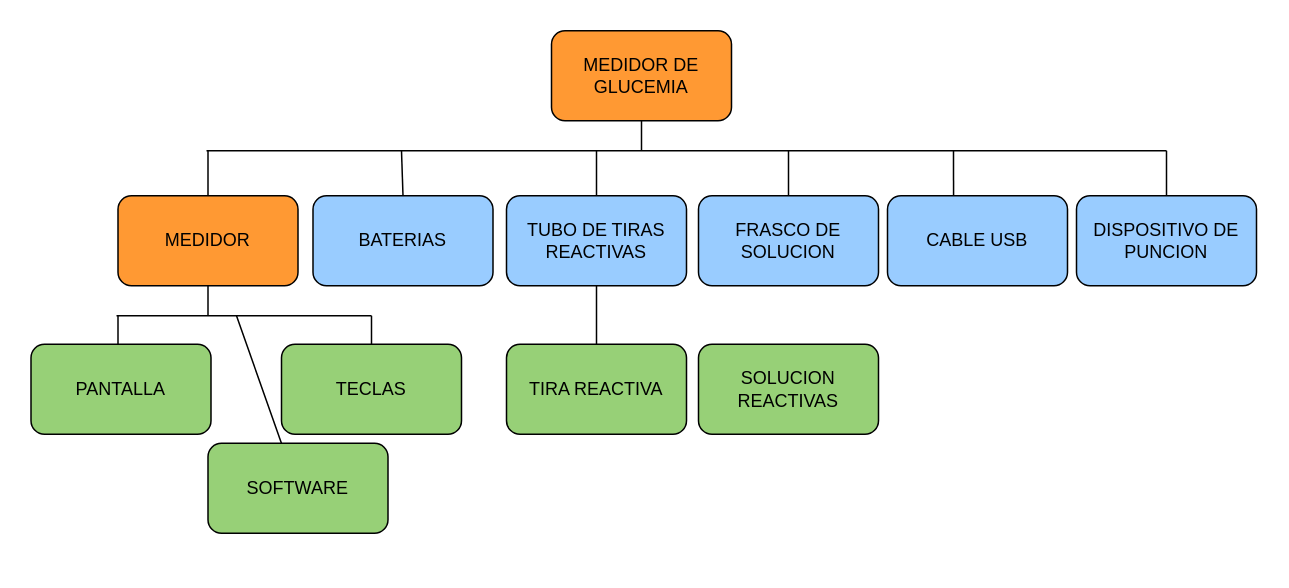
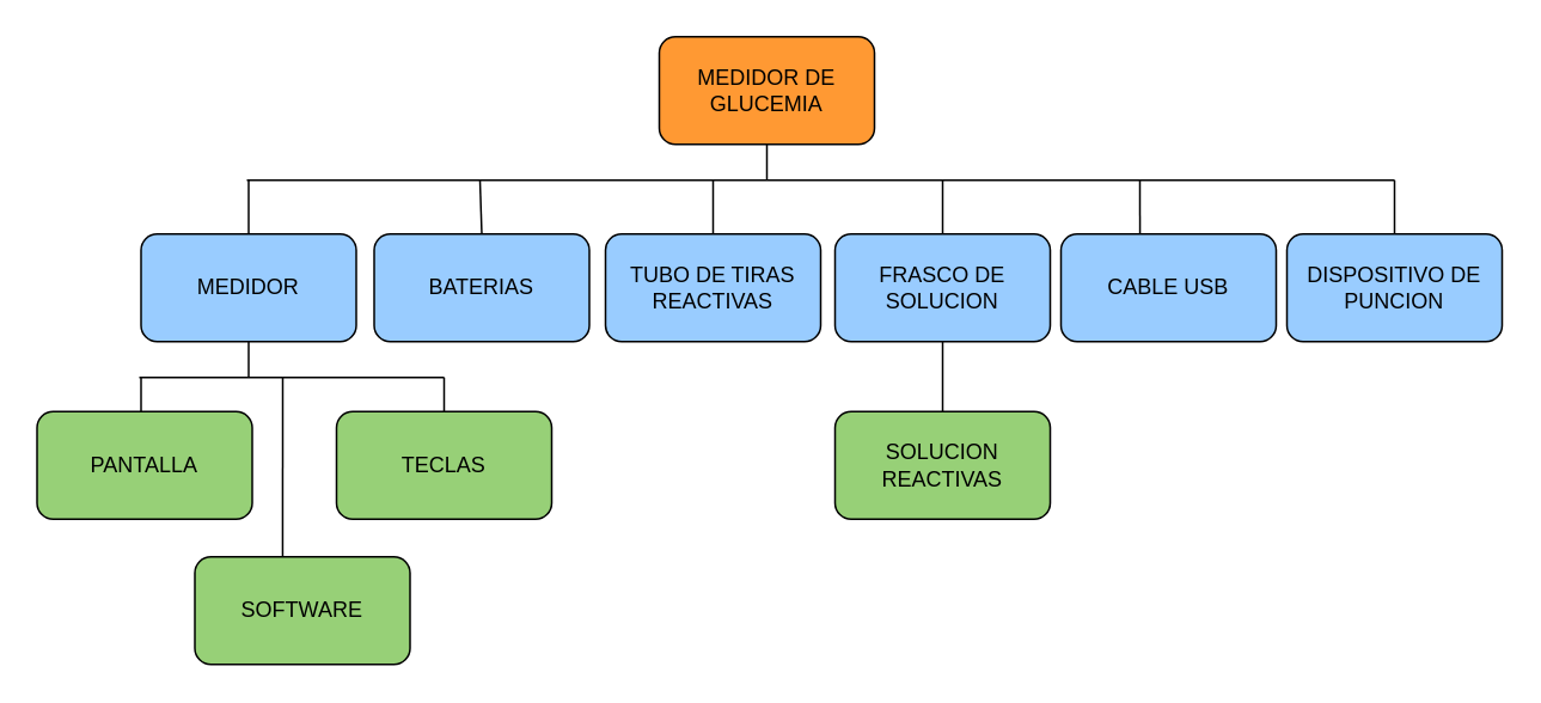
- <mxCell id="3" value="MEDIDOR" style="rounded=1;whiteSpace=wrap;html=1;fillColor=#ff9933;" parent="1" vertex="1"><mxGeometry x="78" y="130" width="120" height="60" as="geometry" /></mxCell>
+ <mxCell id="3" value="MEDIDOR" style="rounded=1;whiteSpace=wrap;html=1;fillColor=#99CCFF;" parent="1" vertex="1"><mxGeometry x="78" y="130" width="120" height="60" as="geometry" /></mxCell>
- <mxCell id="15" value="" style="endArrow=none;html=1;rounded=0;entryX=0.5;entryY=1;entryDx=0;entryDy=0;exitX=0.5;exitY=0;exitDx=0;exitDy=0;" parent="1" source="8" target="4" edge="1"><mxGeometry width="50" height="50" relative="1" as="geometry"><mxPoint x="417" y="260" as="sourcePoint" /><mxPoint x="467" y="210" as="targetPoint" /></mxGeometry></mxCell>
+ <mxCell id="24" value="" style="endArrow=none;html=1;rounded=0;entryX=0.5;entryY=1;entryDx=0;entryDy=0;exitX=0.5;exitY=0;exitDx=0;exitDy=0;" parent="1" source="23" target="5" edge="1"><mxGeometry width="50" height="50" relative="1" as="geometry"><mxPoint x="651" y="260" as="sourcePoint" /><mxPoint x="701" y="210" as="targetPoint" /></mxGeometry></mxCell>
- <mxCell id="8" value="TIRA REACTIVA" style="rounded=1;whiteSpace=wrap;html=1;fillColor=#97D077;" parent="1" vertex="1"><mxGeometry x="337" y="229" width="120" height="60" as="geometry" /></mxCell>
- <mxCell id="25" value="SOFTWARE" style="rounded=1;whiteSpace=wrap;html=1;fillColor=#97D077;" parent="1" vertex="1"><mxGeometry x="138" y="295" width="120" height="60" as="geometry" /></mxCell>
+ <mxCell id="25" value="SOFTWARE" style="rounded=1;whiteSpace=wrap;html=1;fillColor=#97D077;" parent="1" vertex="1"><mxGeometry x="108" y="310" width="120" height="60" as="geometry" /></mxCell>
